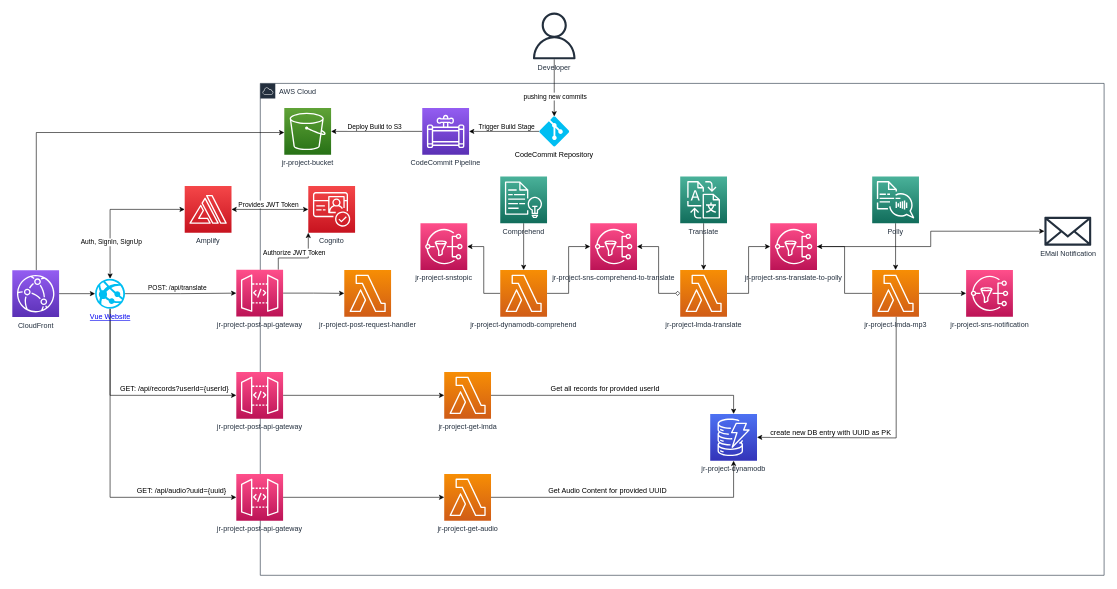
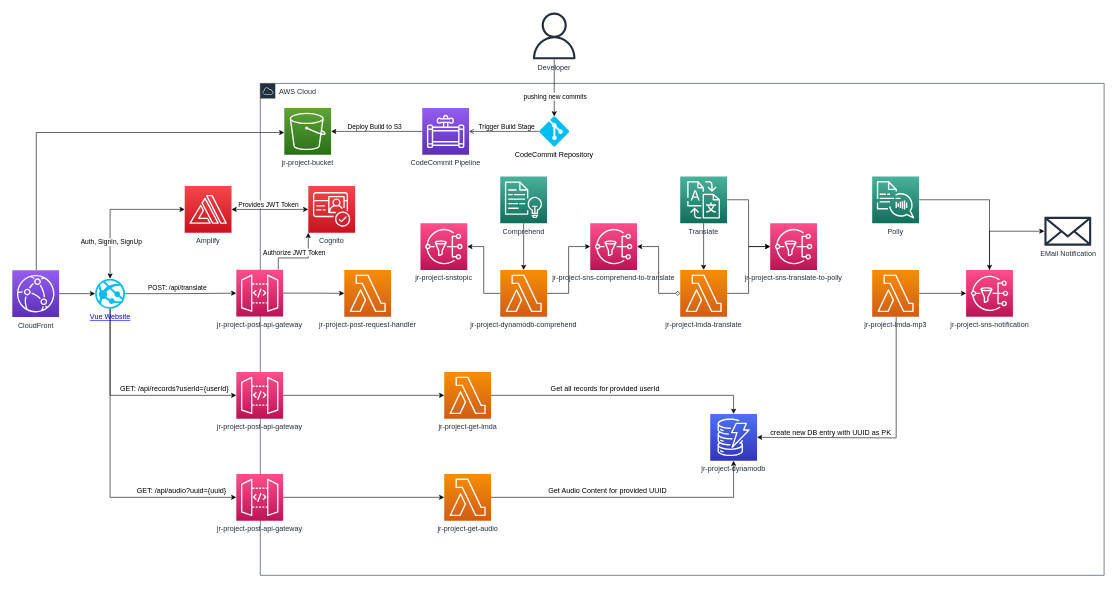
- <mxCell id="4" style="edgeStyle=orthogonalEdgeStyle;rounded=0;orthogonalLoop=1;jettySize=auto;html=1;" edge="1" parent="2" source="6" target="9"><mxGeometry relative="1" as="geometry" /></mxCell>
+ <mxCell id="4" style="edgeStyle=orthogonalEdgeStyle;rounded=0;orthogonalLoop=1;jettySize=auto;html=1;endArrow=open;" edge="1" parent="2" source="6" target="9"><mxGeometry relative="1" as="geometry" /></mxCell>
- <mxCell id="27" style="edgeStyle=orthogonalEdgeStyle;rounded=0;orthogonalLoop=1;jettySize=auto;html=1;strokeColor=default;fontFamily=Helvetica;fontSize=12;startArrow=none;startFill=0;" edge="1" parent="2" source="28" target="25"><mxGeometry relative="1" as="geometry" /></mxCell>
+ <mxCell id="27" style="edgeStyle=orthogonalEdgeStyle;rounded=0;orthogonalLoop=1;jettySize=auto;html=1;strokeColor=default;fontFamily=Helvetica;fontSize=12;startArrow=none;startFill=0;" edge="1" parent="2" source="28" target="43"><mxGeometry relative="1" as="geometry" /></mxCell>
- <mxCell id="44" style="edgeStyle=orthogonalEdgeStyle;rounded=0;orthogonalLoop=1;jettySize=auto;html=1;strokeColor=default;fontFamily=Helvetica;fontSize=12;startArrow=classic;startFill=1;endArrow=none;endFill=0;" edge="1" parent="2" source="45" target="21"><mxGeometry relative="1" as="geometry" /></mxCell>
+ <mxCell id="44" style="edgeStyle=orthogonalEdgeStyle;rounded=0;orthogonalLoop=1;jettySize=auto;html=1;entryX=0.5;entryY=0;entryDx=0;entryDy=0;entryPerimeter=0;strokeColor=default;fontFamily=Helvetica;fontSize=12;startArrow=classic;startFill=1;endArrow=none;endFill=0;" edge="1" parent="2" source="45" target="43"><mxGeometry relative="1" as="geometry" /></mxCell>
- <mxCell id="20" style="edgeStyle=orthogonalEdgeStyle;rounded=0;orthogonalLoop=1;jettySize=auto;html=1;entryX=0;entryY=0.5;entryDx=0;entryDy=0;entryPerimeter=0;strokeColor=default;fontFamily=Helvetica;fontSize=12;startArrow=classic;startFill=1;endArrow=none;endFill=0;" edge="1" parent="2" source="21" target="25"><mxGeometry relative="1" as="geometry" /></mxCell>
+ <mxCell id="20" style="edgeStyle=orthogonalEdgeStyle;rounded=0;orthogonalLoop=1;jettySize=auto;html=1;strokeColor=default;fontFamily=Helvetica;fontSize=12;startArrow=classic;startFill=1;endArrow=none;endFill=0;" edge="1" parent="2" source="21" target="30"><mxGeometry relative="1" as="geometry" /></mxCell>
